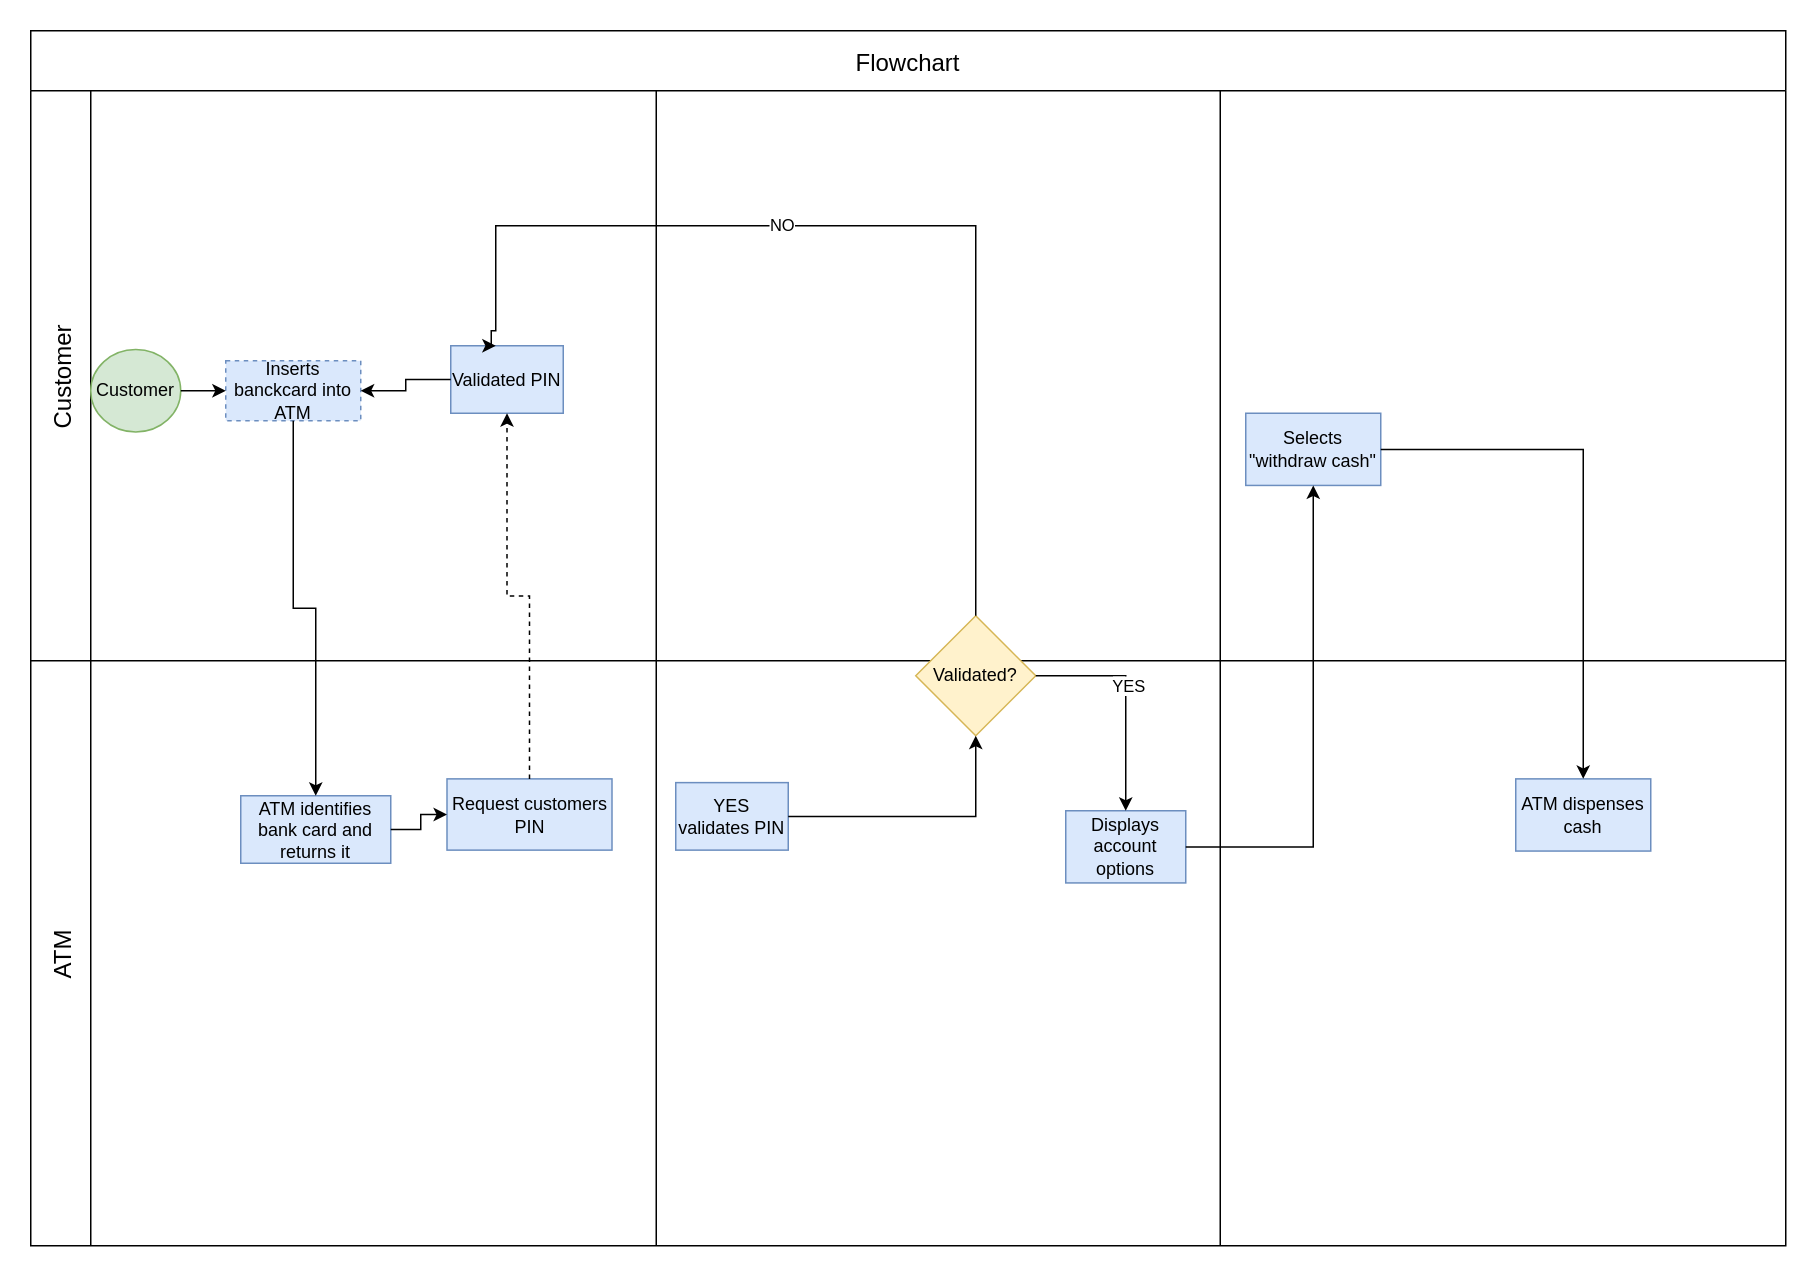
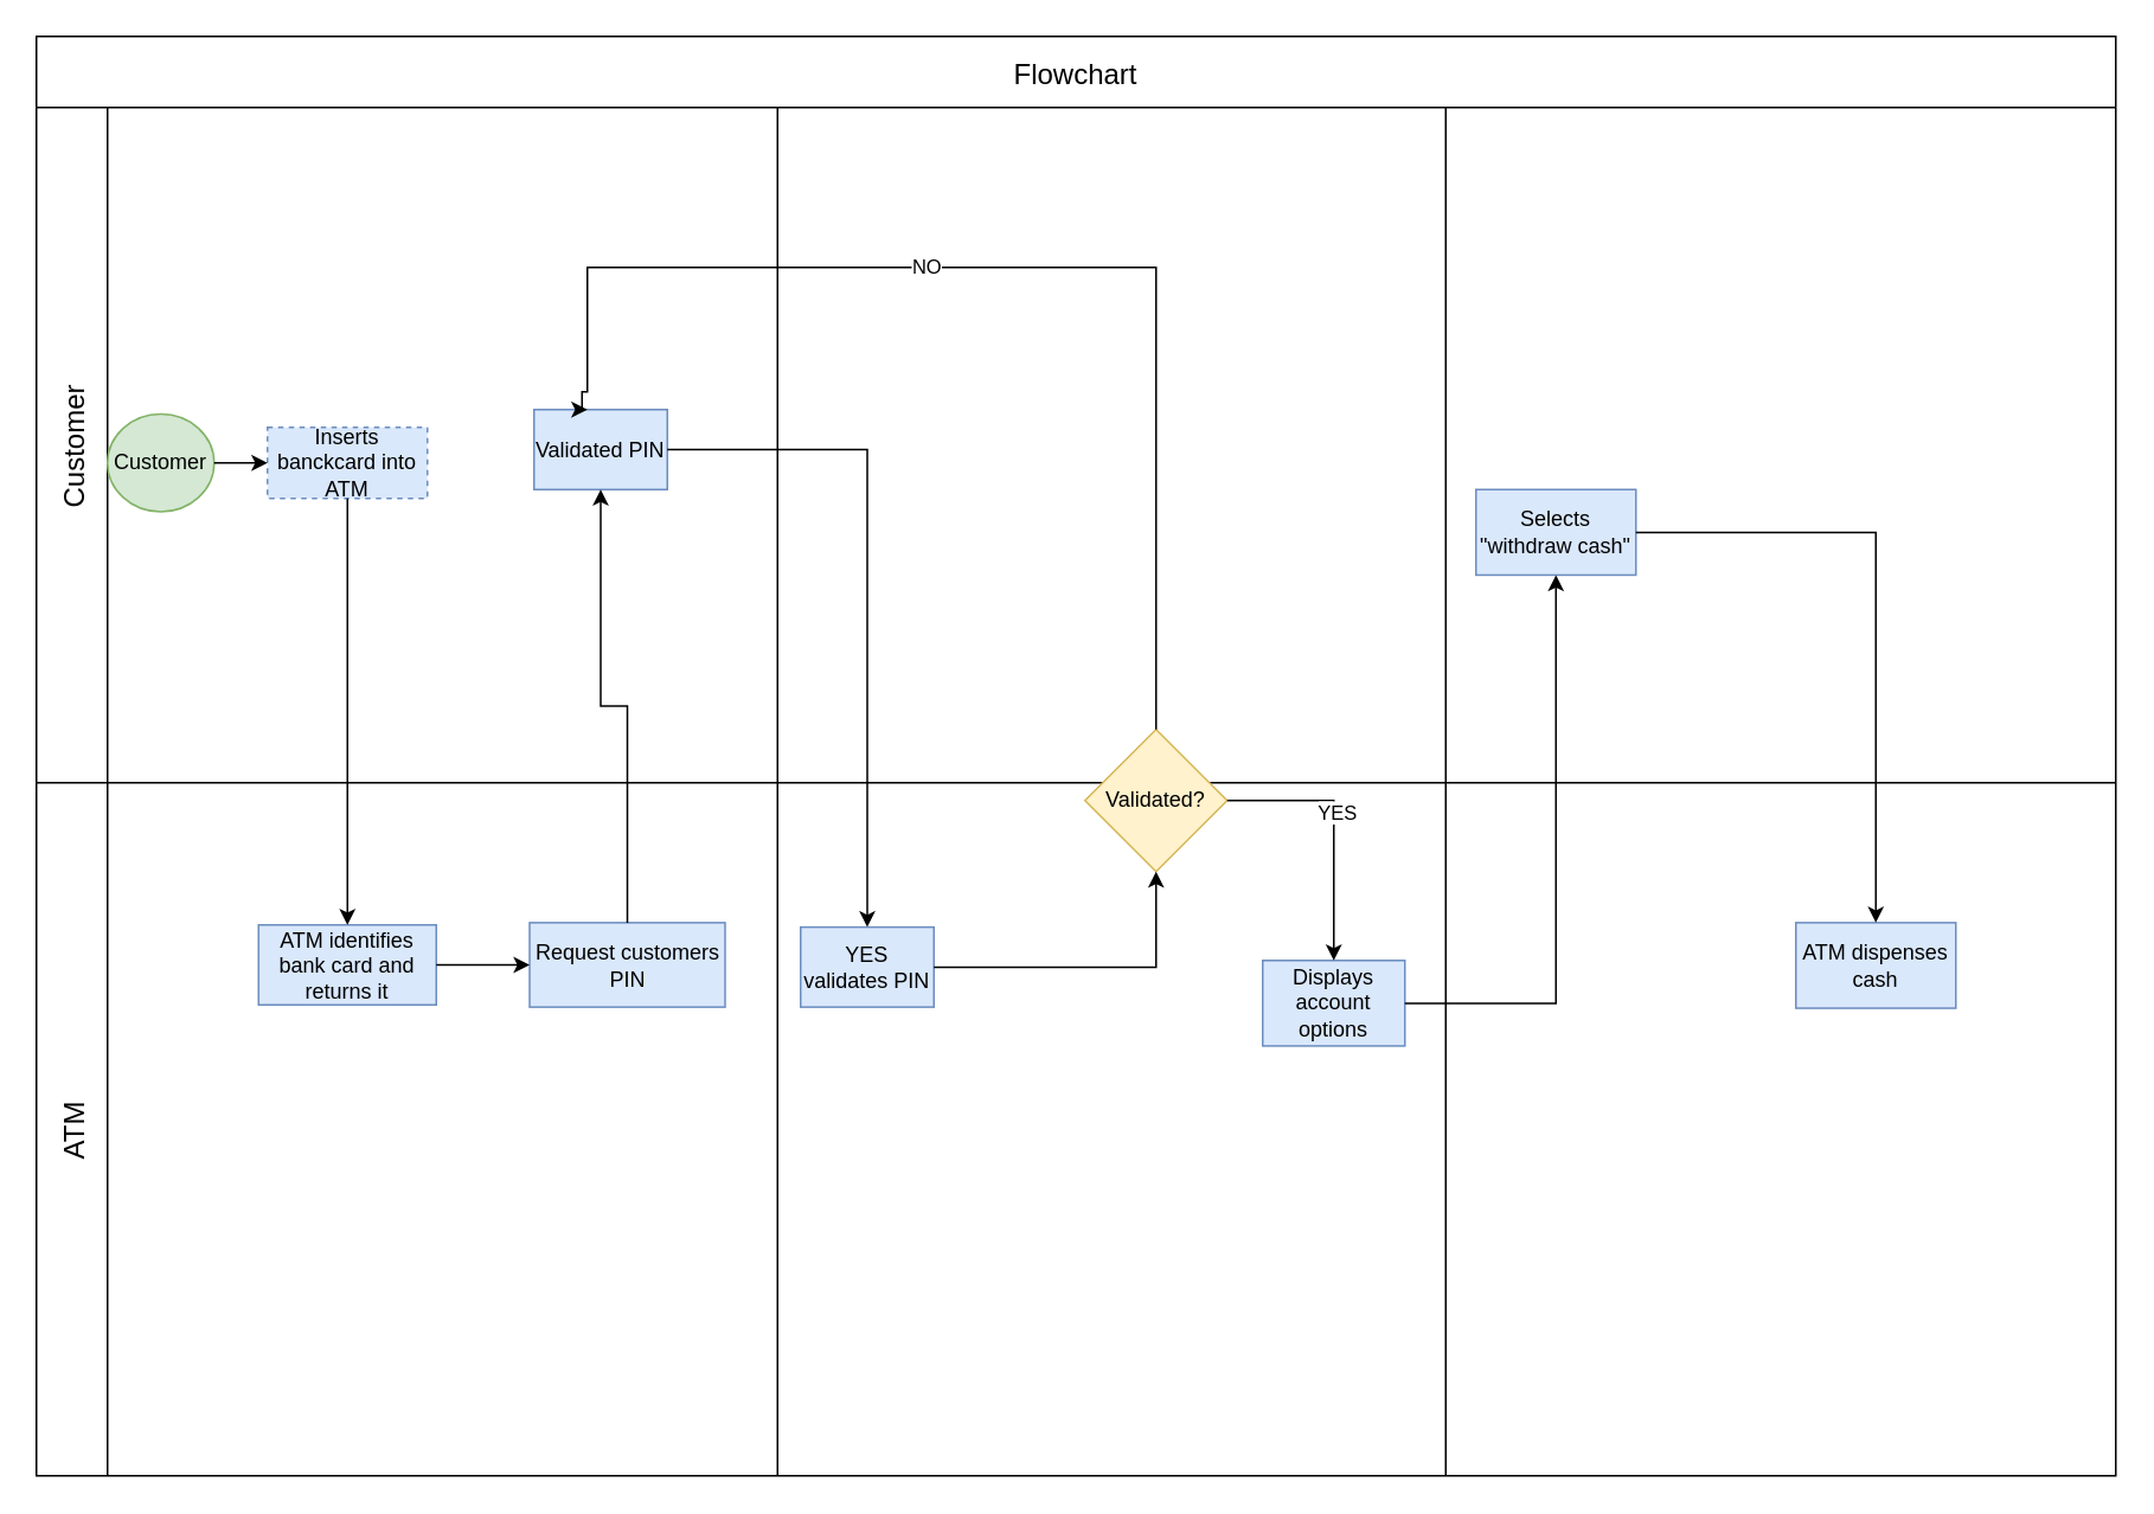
- <mxCell id="27" value="" style="edgeStyle=orthogonalEdgeStyle;rounded=0;orthogonalLoop=1;jettySize=auto;html=1;" edge="1" parent="2" source="8" target="6"><mxGeometry relative="1" as="geometry" /></mxCell>
+ <mxCell id="27" value="" style="edgeStyle=orthogonalEdgeStyle;rounded=0;orthogonalLoop=1;jettySize=auto;html=1;" edge="1" parent="2" source="8" target="21"><mxGeometry relative="1" as="geometry" /></mxCell>
- <mxCell id="26" value="" style="edgeStyle=orthogonalEdgeStyle;rounded=0;orthogonalLoop=1;jettySize=auto;html=1;dashed=1;" edge="1" parent="2" source="18" target="8"><mxGeometry relative="1" as="geometry" /></mxCell>
+ <mxCell id="26" value="" style="edgeStyle=orthogonalEdgeStyle;rounded=0;orthogonalLoop=1;jettySize=auto;html=1;" edge="1" parent="2" source="18" target="8"><mxGeometry relative="1" as="geometry" /></mxCell>
- <mxCell id="17" value="ATM identifies bank card and returns it" style="whiteSpace=wrap;html=1;fillColor=#dae8fc;strokeColor=#6c8ebf;" vertex="1" parent="16"><mxGeometry x="100" y="90" width="100" height="45" as="geometry" /></mxCell>
+ <mxCell id="17" value="ATM identifies bank card and returns it" style="whiteSpace=wrap;html=1;fillColor=#dae8fc;strokeColor=#6c8ebf;" vertex="1" parent="16"><mxGeometry x="85" y="80" width="100" height="45" as="geometry" /></mxCell>
